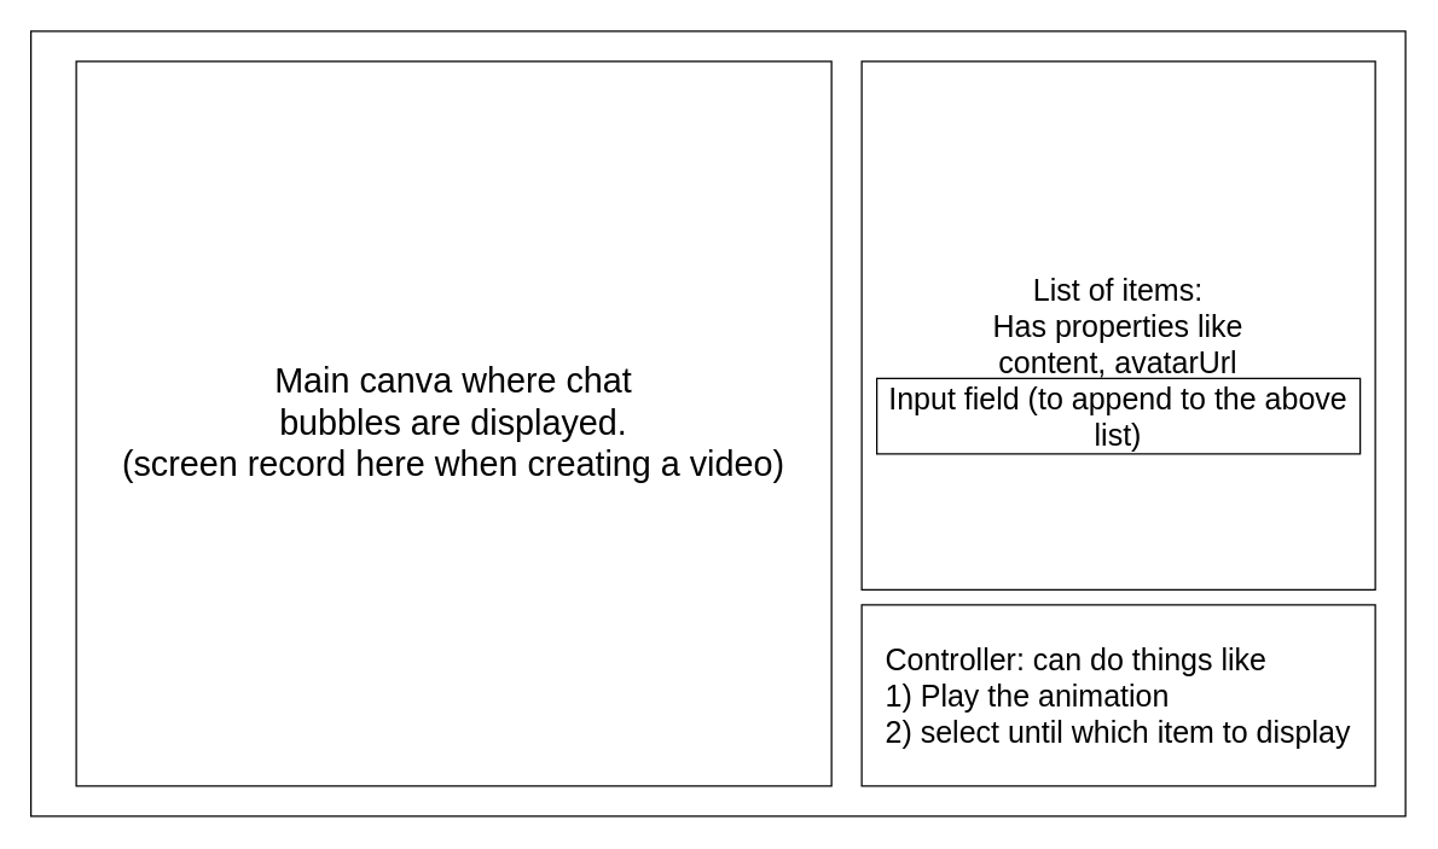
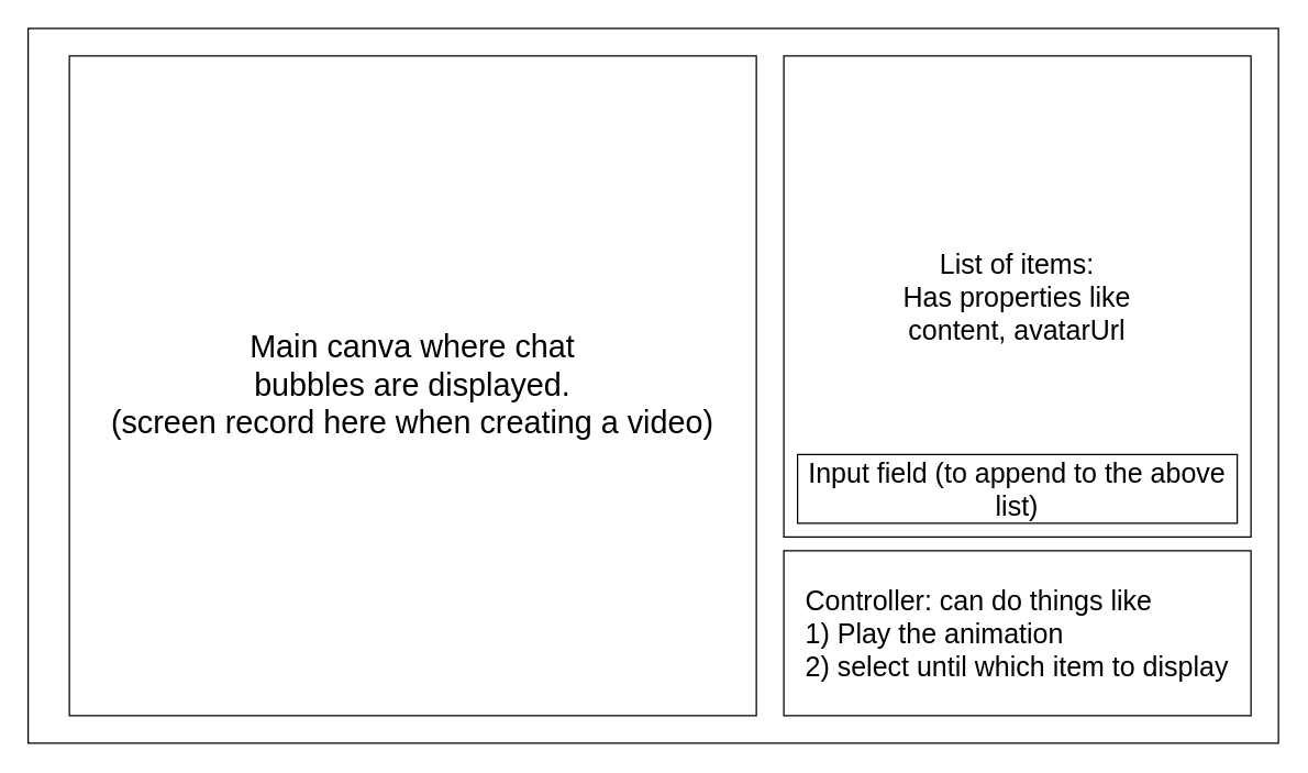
- <mxCell id="5" value="&lt;font style=&quot;font-size: 20px;&quot;&gt;Input field (to append to the above list)&lt;/font&gt;" style="rounded=0;whiteSpace=wrap;html=1;" vertex="1" parent="1"><mxGeometry x="580" y="250" width="320" height="50" as="geometry" /></mxCell>
+ <mxCell id="5" value="&lt;font style=&quot;font-size: 20px;&quot;&gt;Input field (to append to the above list)&lt;/font&gt;" style="rounded=0;whiteSpace=wrap;html=1;" vertex="1" parent="1"><mxGeometry x="580" y="330" width="320" height="50" as="geometry" /></mxCell>
